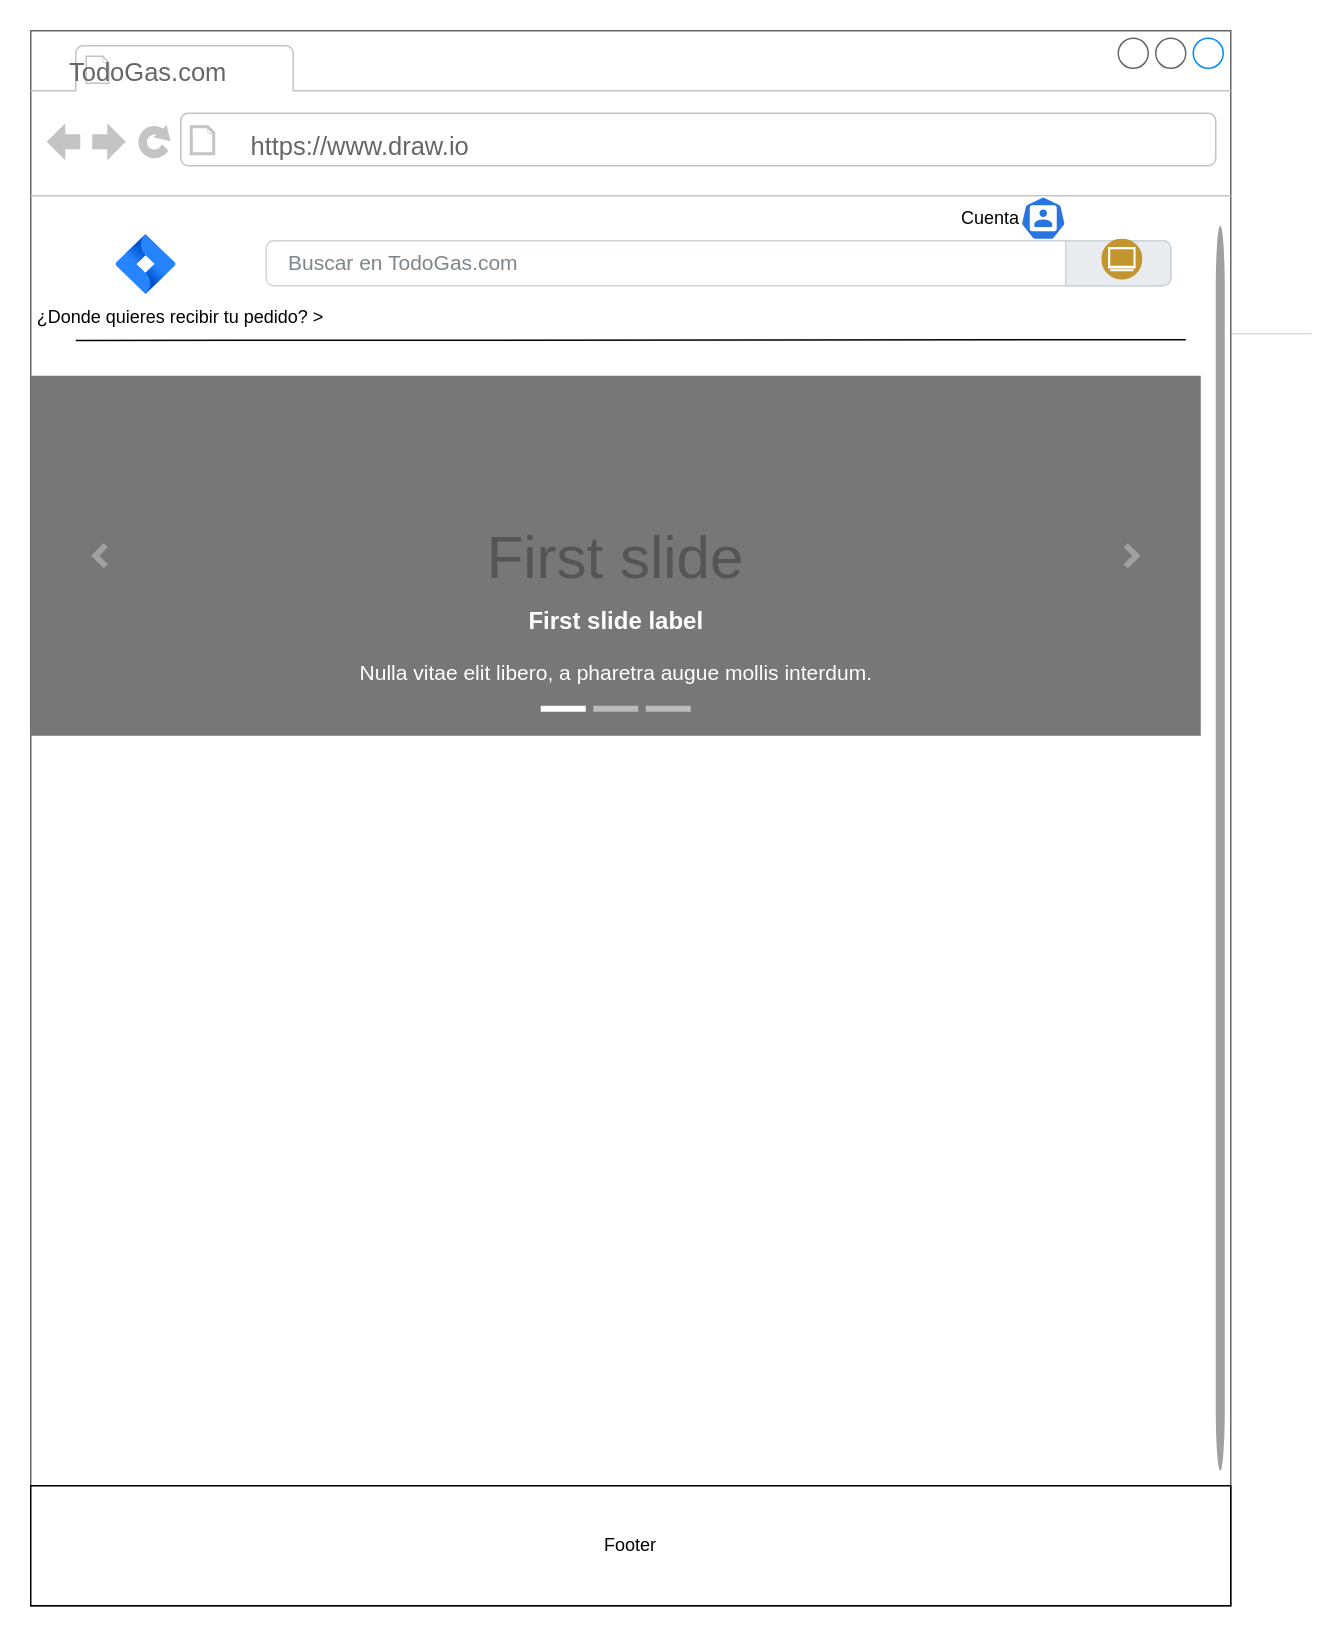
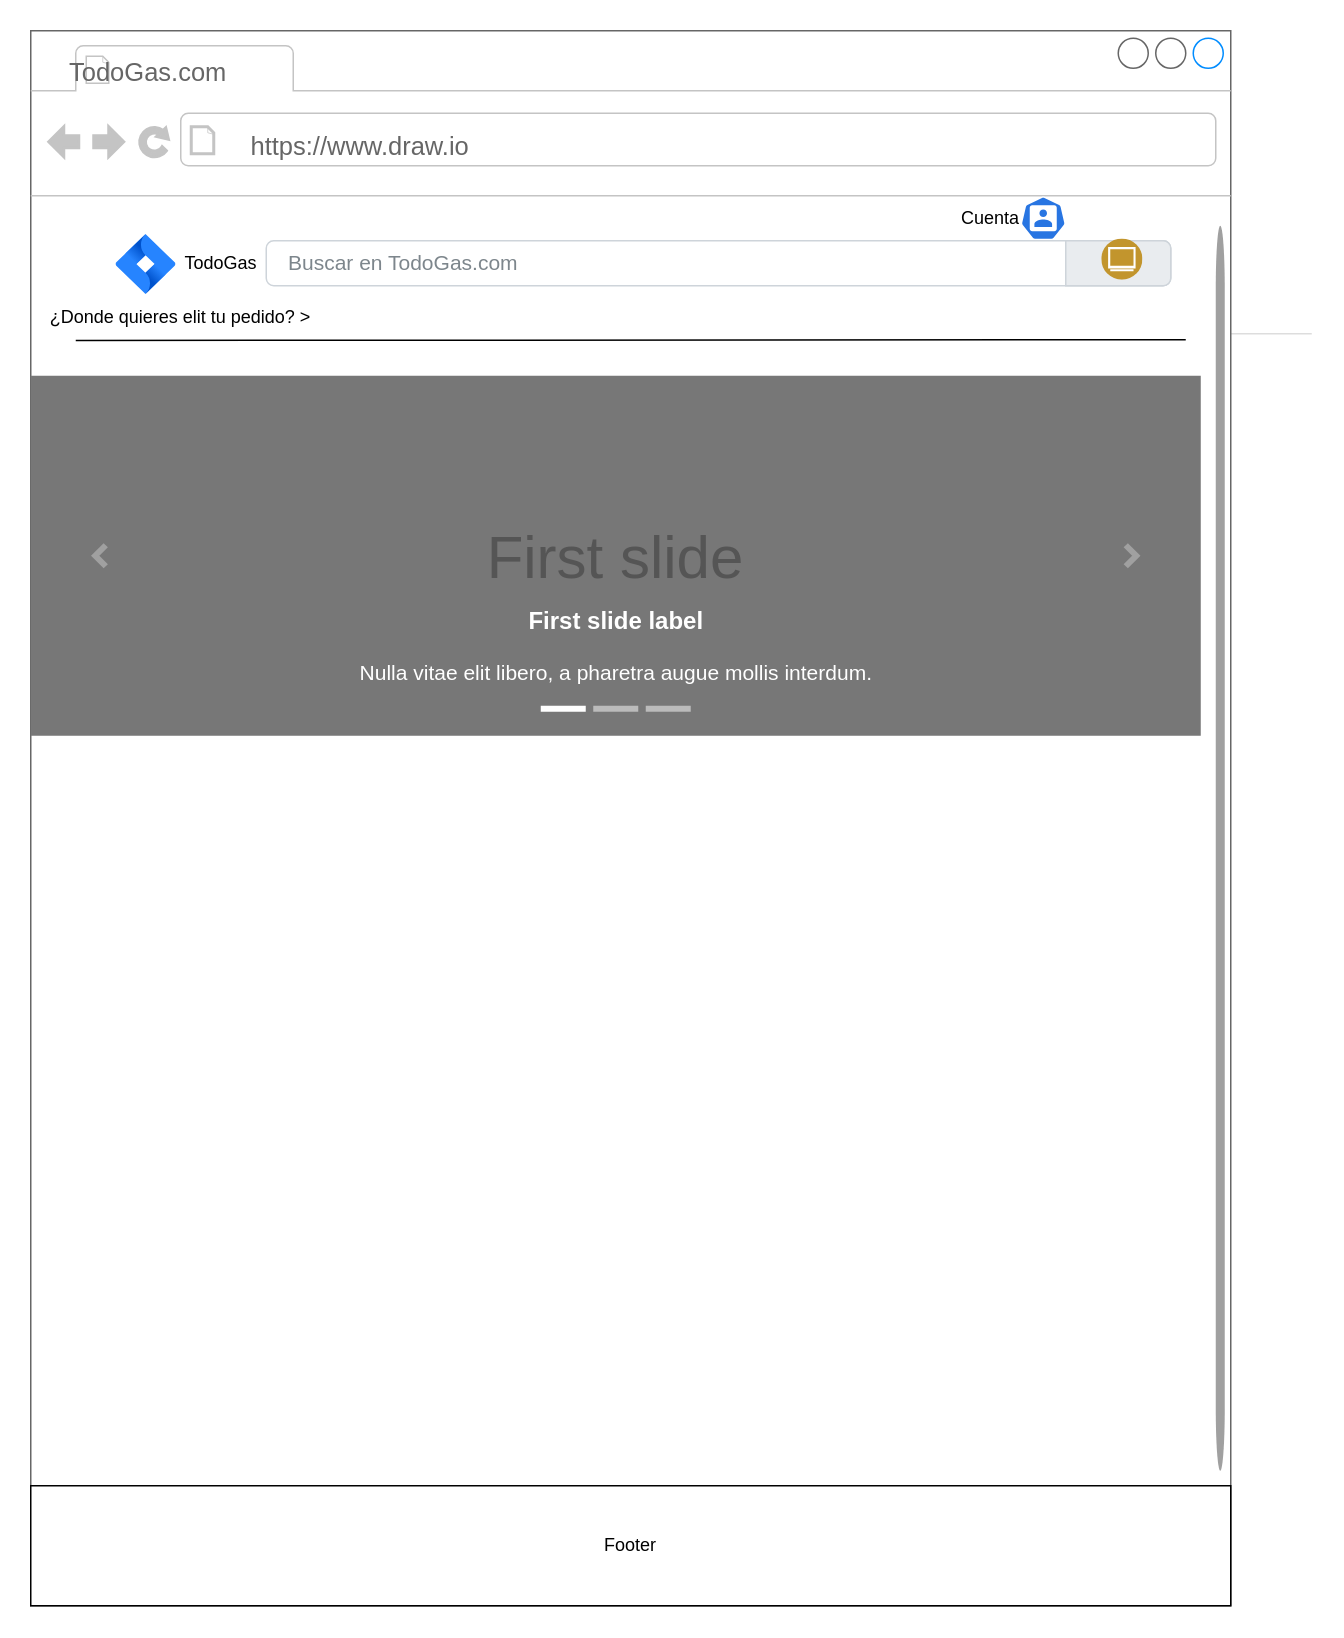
+ <mxCell id="11" value="TodoGas" style="text;html=1;strokeColor=none;fillColor=none;align=center;verticalAlign=middle;whiteSpace=wrap;rounded=0;" vertex="1" parent="3"><mxGeometry x="97" y="140" width="60" height="30" as="geometry" /></mxCell>
- <mxCell id="10" value="¿Donde quieres recibir tu pedido? &amp;gt;" style="text;html=1;strokeColor=none;fillColor=none;align=center;verticalAlign=middle;whiteSpace=wrap;rounded=0;" vertex="1" parent="3"><mxGeometry y="176" width="200" height="30" as="geometry" /></mxCell>
+ <mxCell id="10" value="¿Donde quieres elit tu pedido? &amp;gt;" style="text;html=1;strokeColor=none;fillColor=none;align=center;verticalAlign=middle;whiteSpace=wrap;rounded=0;" vertex="1" parent="3"><mxGeometry y="176" width="200" height="30" as="geometry" /></mxCell>
